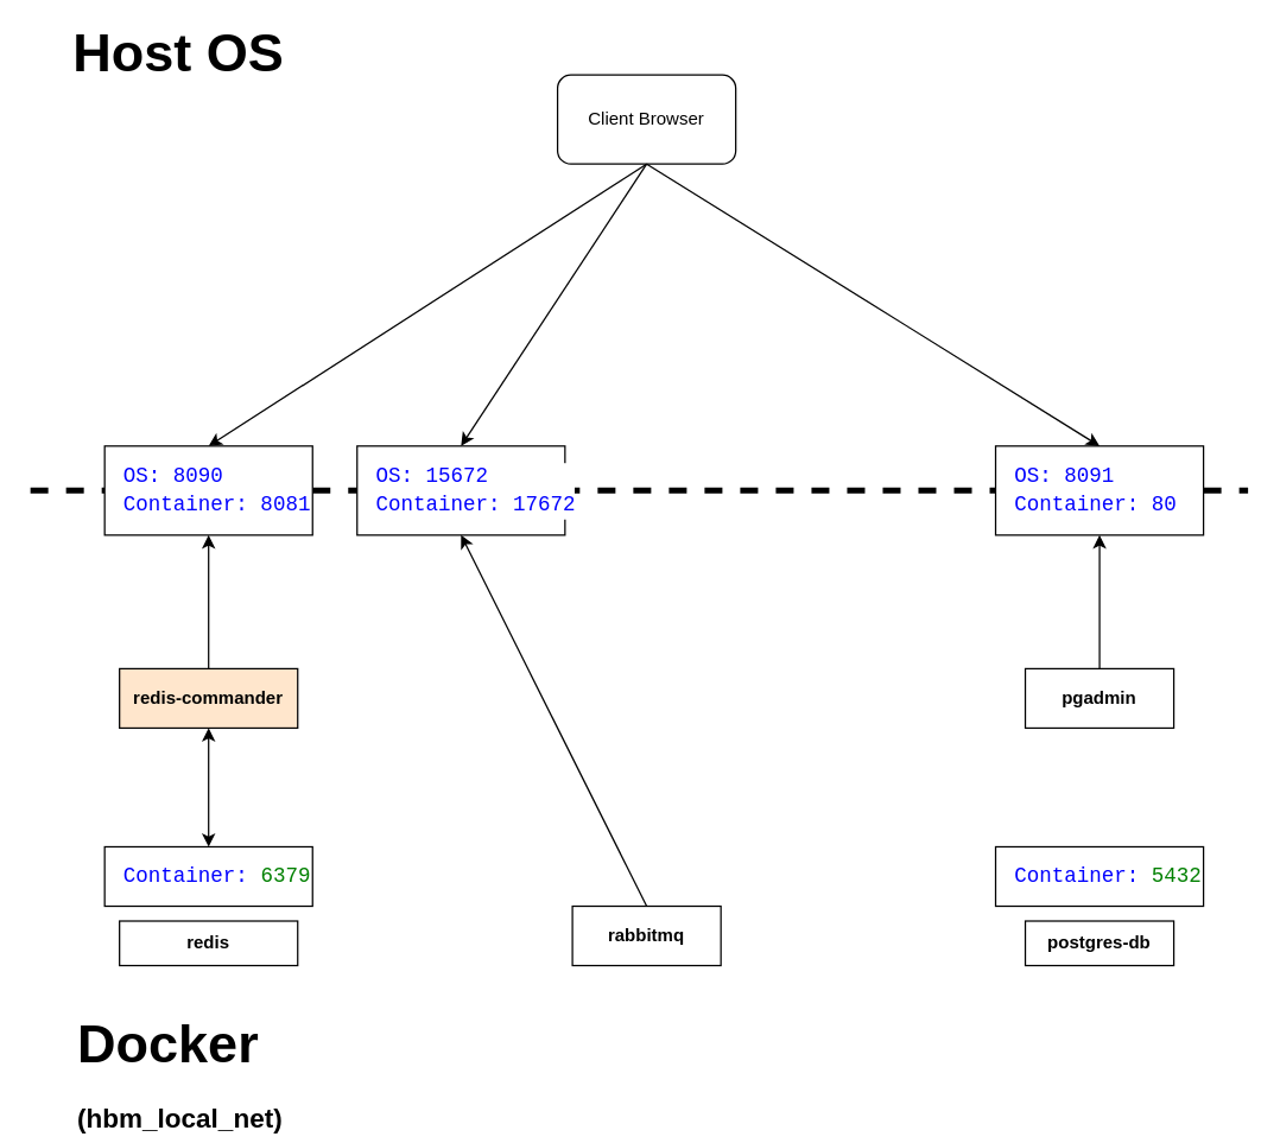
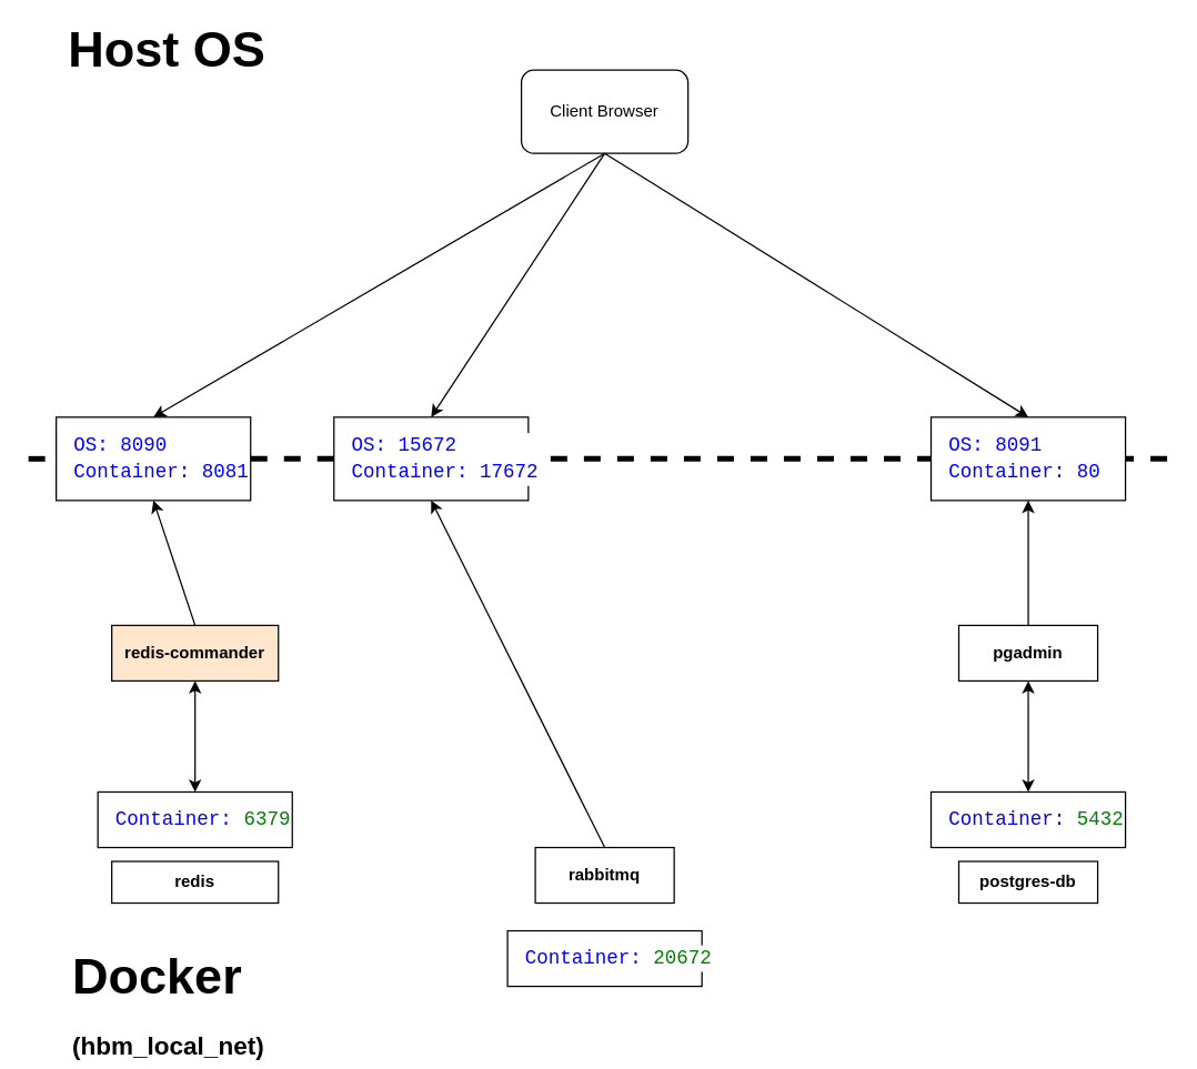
- <mxCell id="13" value="&lt;div style=&quot;background-color: rgb(255, 255, 255); font-family: Consolas, &amp;quot;Courier New&amp;quot;, monospace; font-size: 14px; line-height: 19px; white-space: pre;&quot;&gt;&lt;span style=&quot;color: #0000ff;&quot;&gt;OS: 8090&lt;br&gt;Container: 8081&lt;/span&gt;&lt;/div&gt;" style="rounded=0;whiteSpace=wrap;html=1;align=left;spacingLeft=11;" vertex="1" parent="1"><mxGeometry x="70" y="300" width="140" height="60" as="geometry" /></mxCell>
+ <mxCell id="13" value="&lt;div style=&quot;background-color: rgb(255, 255, 255); font-family: Consolas, &amp;quot;Courier New&amp;quot;, monospace; font-size: 14px; line-height: 19px; white-space: pre;&quot;&gt;&lt;span style=&quot;color: #0000ff;&quot;&gt;OS: 8090&lt;br&gt;Container: 8081&lt;/span&gt;&lt;/div&gt;" style="rounded=0;whiteSpace=wrap;html=1;align=left;spacingLeft=11;" vertex="1" parent="1"><mxGeometry x="40" y="300" width="140" height="60" as="geometry" /></mxCell>
+ <mxCell id="25" value="" style="endArrow=classic;startArrow=classic;html=1;rounded=0;exitX=0.5;exitY=0;exitDx=0;exitDy=0;entryX=0.5;entryY=1;entryDx=0;entryDy=0;" edge="1" parent="1" source="23" target="14"><mxGeometry width="50" height="50" relative="1" as="geometry"><mxPoint x="410" y="490" as="sourcePoint" /><mxPoint x="460" y="440" as="targetPoint" /></mxGeometry></mxCell>
+ <mxCell id="22" value="&lt;div style=&quot;background-color: rgb(255, 255, 255); font-family: Consolas, &amp;quot;Courier New&amp;quot;, monospace; font-size: 14px; line-height: 19px; white-space: pre;&quot;&gt;&lt;span style=&quot;color: rgb(0, 0, 255);&quot;&gt;Container: &lt;/span&gt;&lt;span style=&quot;color: rgb(0, 128, 0);&quot;&gt;20672&lt;/span&gt;&lt;/div&gt;" style="rounded=0;whiteSpace=wrap;html=1;align=left;spacingLeft=11;" vertex="1" parent="1"><mxGeometry x="365" y="670" width="140" height="40" as="geometry" /></mxCell>
